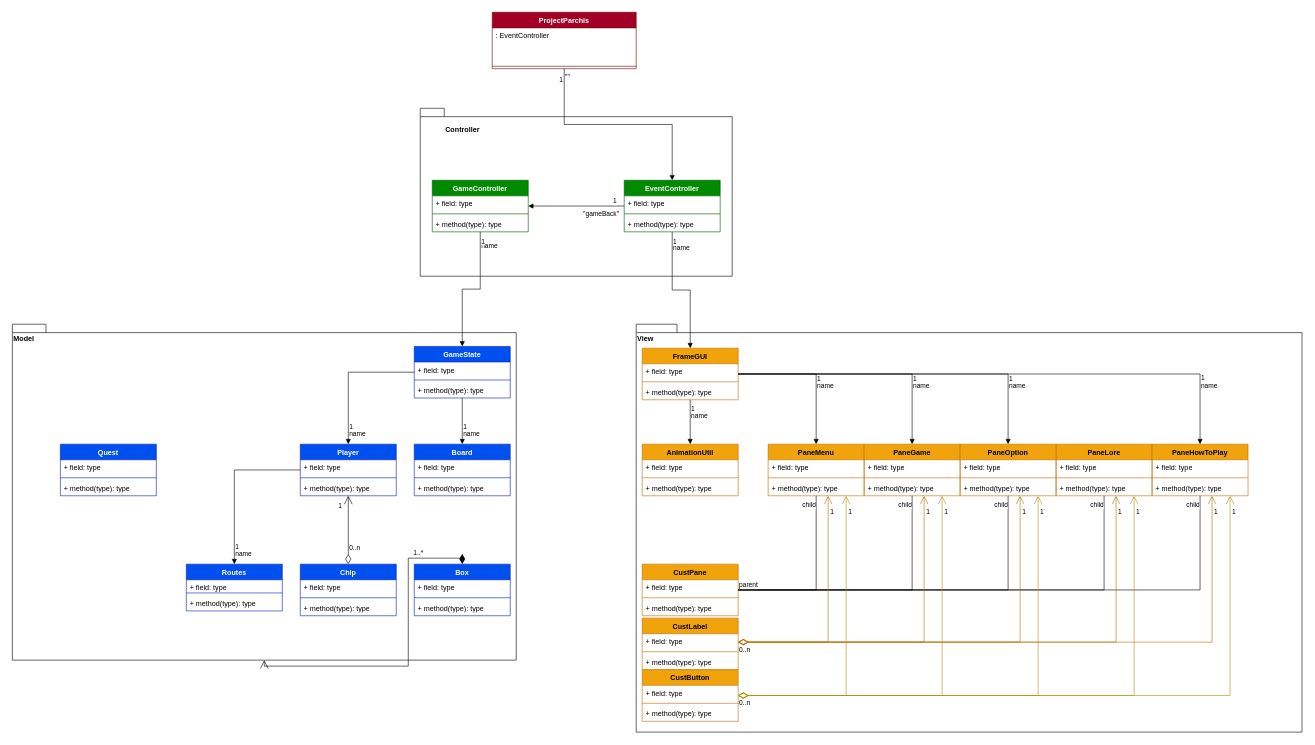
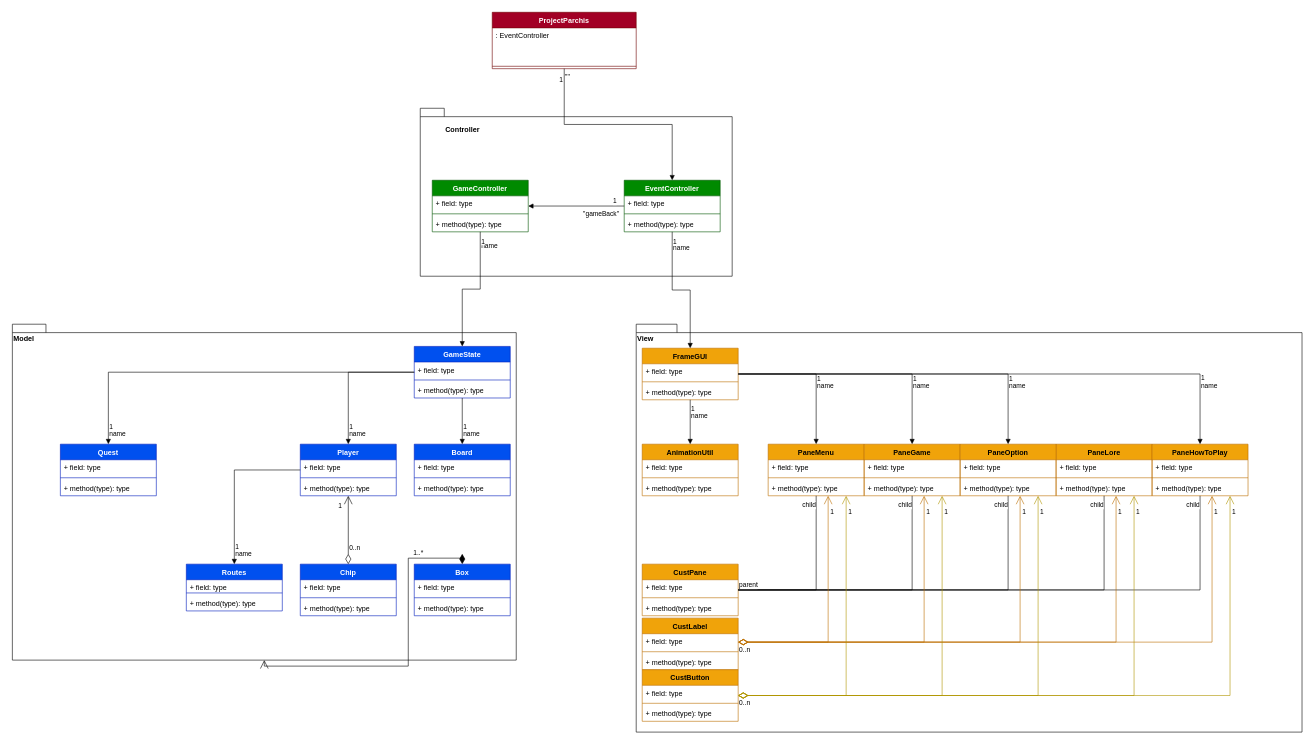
+ <mxCell id="98" value="name" style="endArrow=block;endFill=1;html=1;edgeStyle=orthogonalEdgeStyle;align=left;verticalAlign=top;rounded=0;" edge="1" parent="85" source="45" target="77"><mxGeometry x="0.905" relative="1" as="geometry"><mxPoint x="380" y="710" as="sourcePoint" /><mxPoint x="540" y="710" as="targetPoint" /><mxPoint as="offset" /></mxGeometry></mxCell>
+ <mxCell id="99" value="1" style="edgeLabel;resizable=0;html=1;align=left;verticalAlign=bottom;" connectable="0" vertex="1" parent="98"><mxGeometry x="-1" relative="1" as="geometry"><mxPoint x="-510" y="100" as="offset" /></mxGeometry></mxCell>
